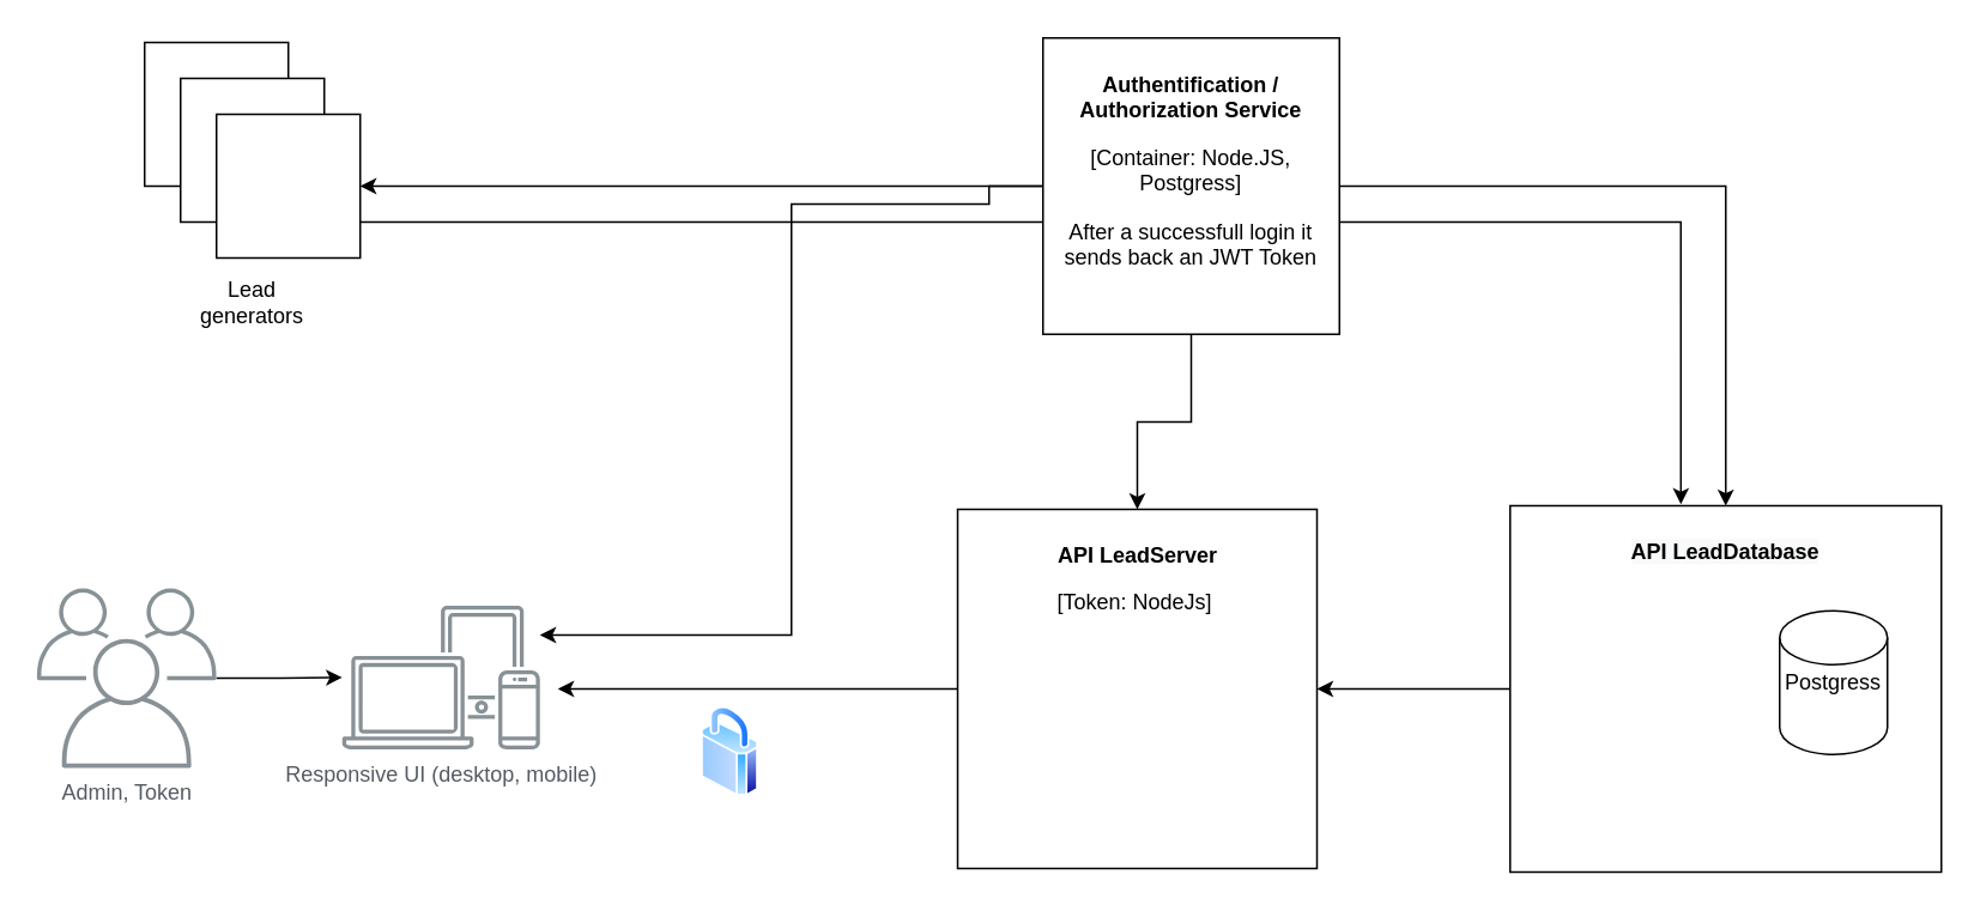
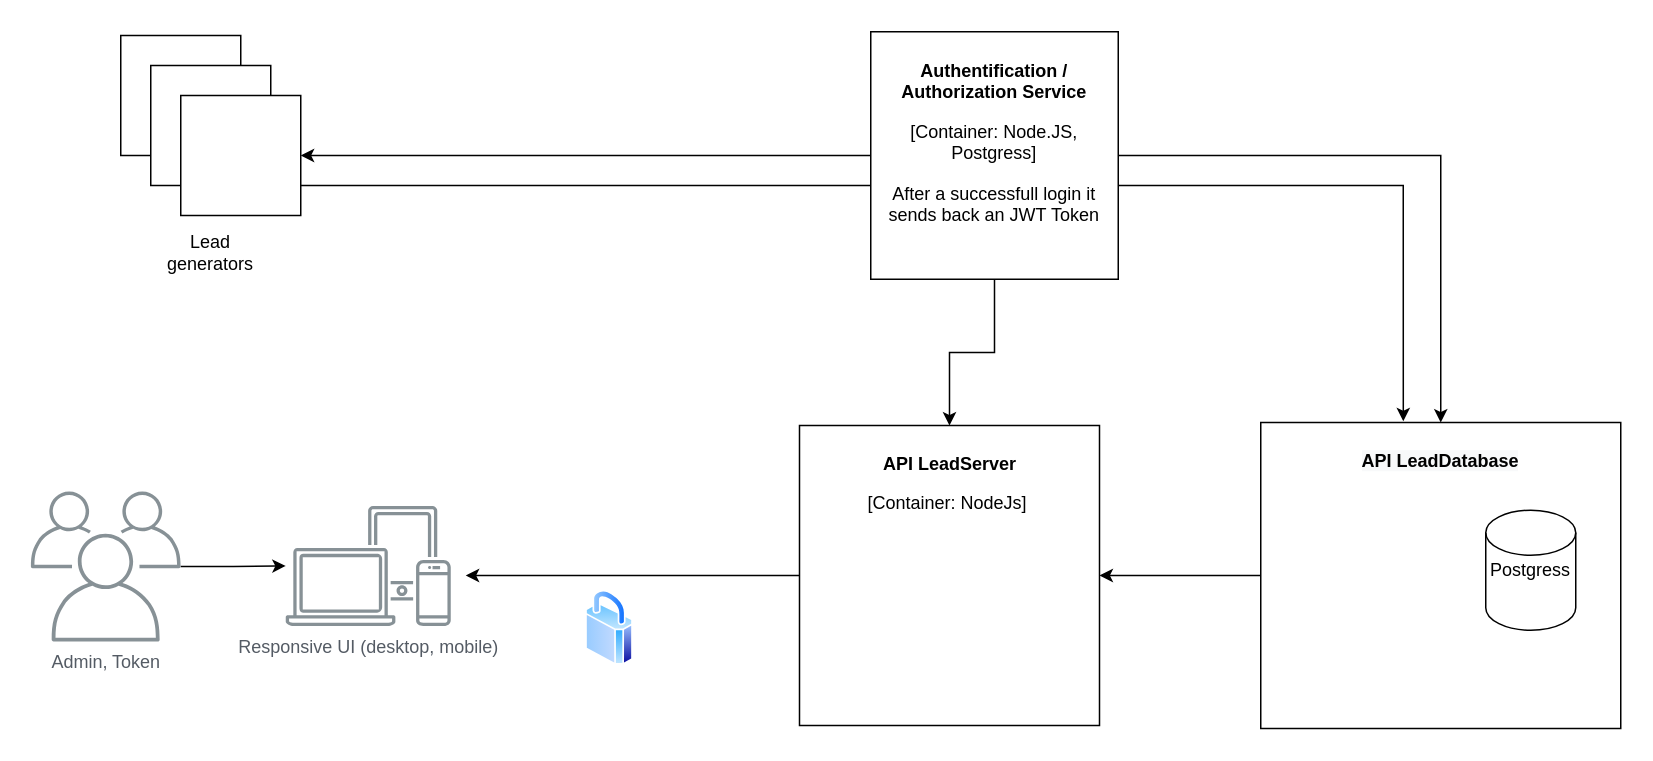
- <mxCell id="13" style="edgeStyle=orthogonalEdgeStyle;rounded=0;orthogonalLoop=1;jettySize=auto;html=1;exitX=0;exitY=0.5;exitDx=0;exitDy=0;" edge="1" parent="1" source="15" target="5"><mxGeometry relative="1" as="geometry"><Array as="points"><mxPoint x="550" y="113" /><mxPoint x="440" y="113" /><mxPoint x="440" y="353" /></Array></mxGeometry></mxCell>
- <mxCell id="8" value="&lt;p&gt;&lt;b&gt;API LeadServer&lt;/b&gt;&lt;/p&gt;&lt;div&gt;[Token: NodeJs]&amp;nbsp;&lt;/div&gt;" style="whiteSpace=wrap;html=1;aspect=fixed;verticalAlign=top;" vertex="1" parent="1"><mxGeometry x="532.5" y="283" width="200" height="200" as="geometry" /></mxCell>
+ <mxCell id="8" value="&lt;p&gt;&lt;b&gt;API LeadServer&lt;/b&gt;&lt;/p&gt;&lt;div&gt;[Container: NodeJs]&amp;nbsp;&lt;/div&gt;" style="whiteSpace=wrap;html=1;aspect=fixed;verticalAlign=top;" vertex="1" parent="1"><mxGeometry x="532.5" y="283" width="200" height="200" as="geometry" /></mxCell>
